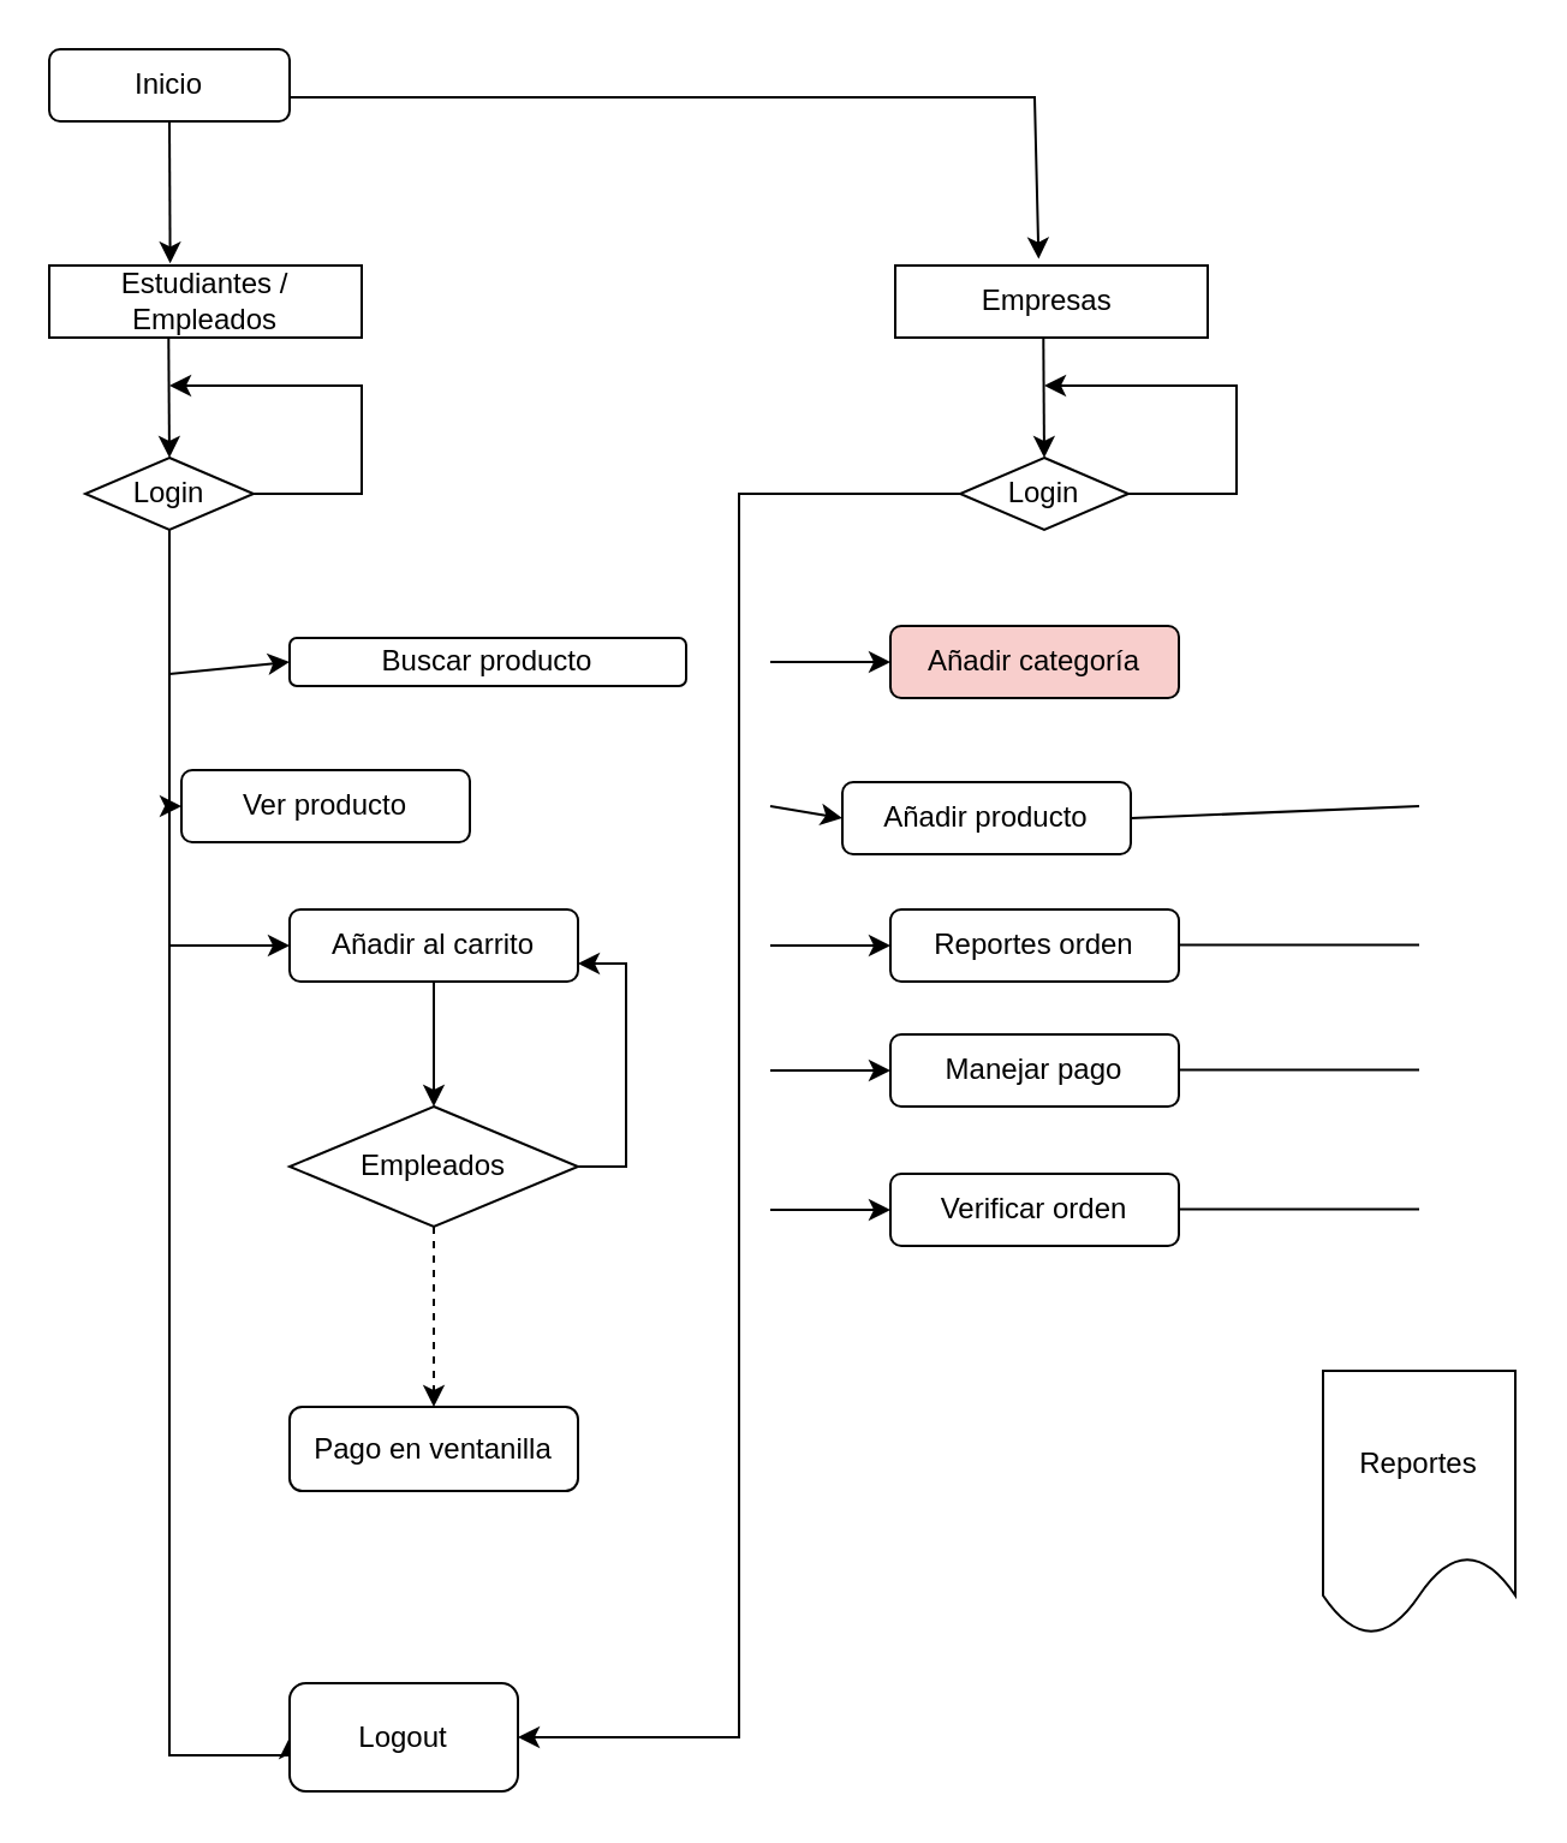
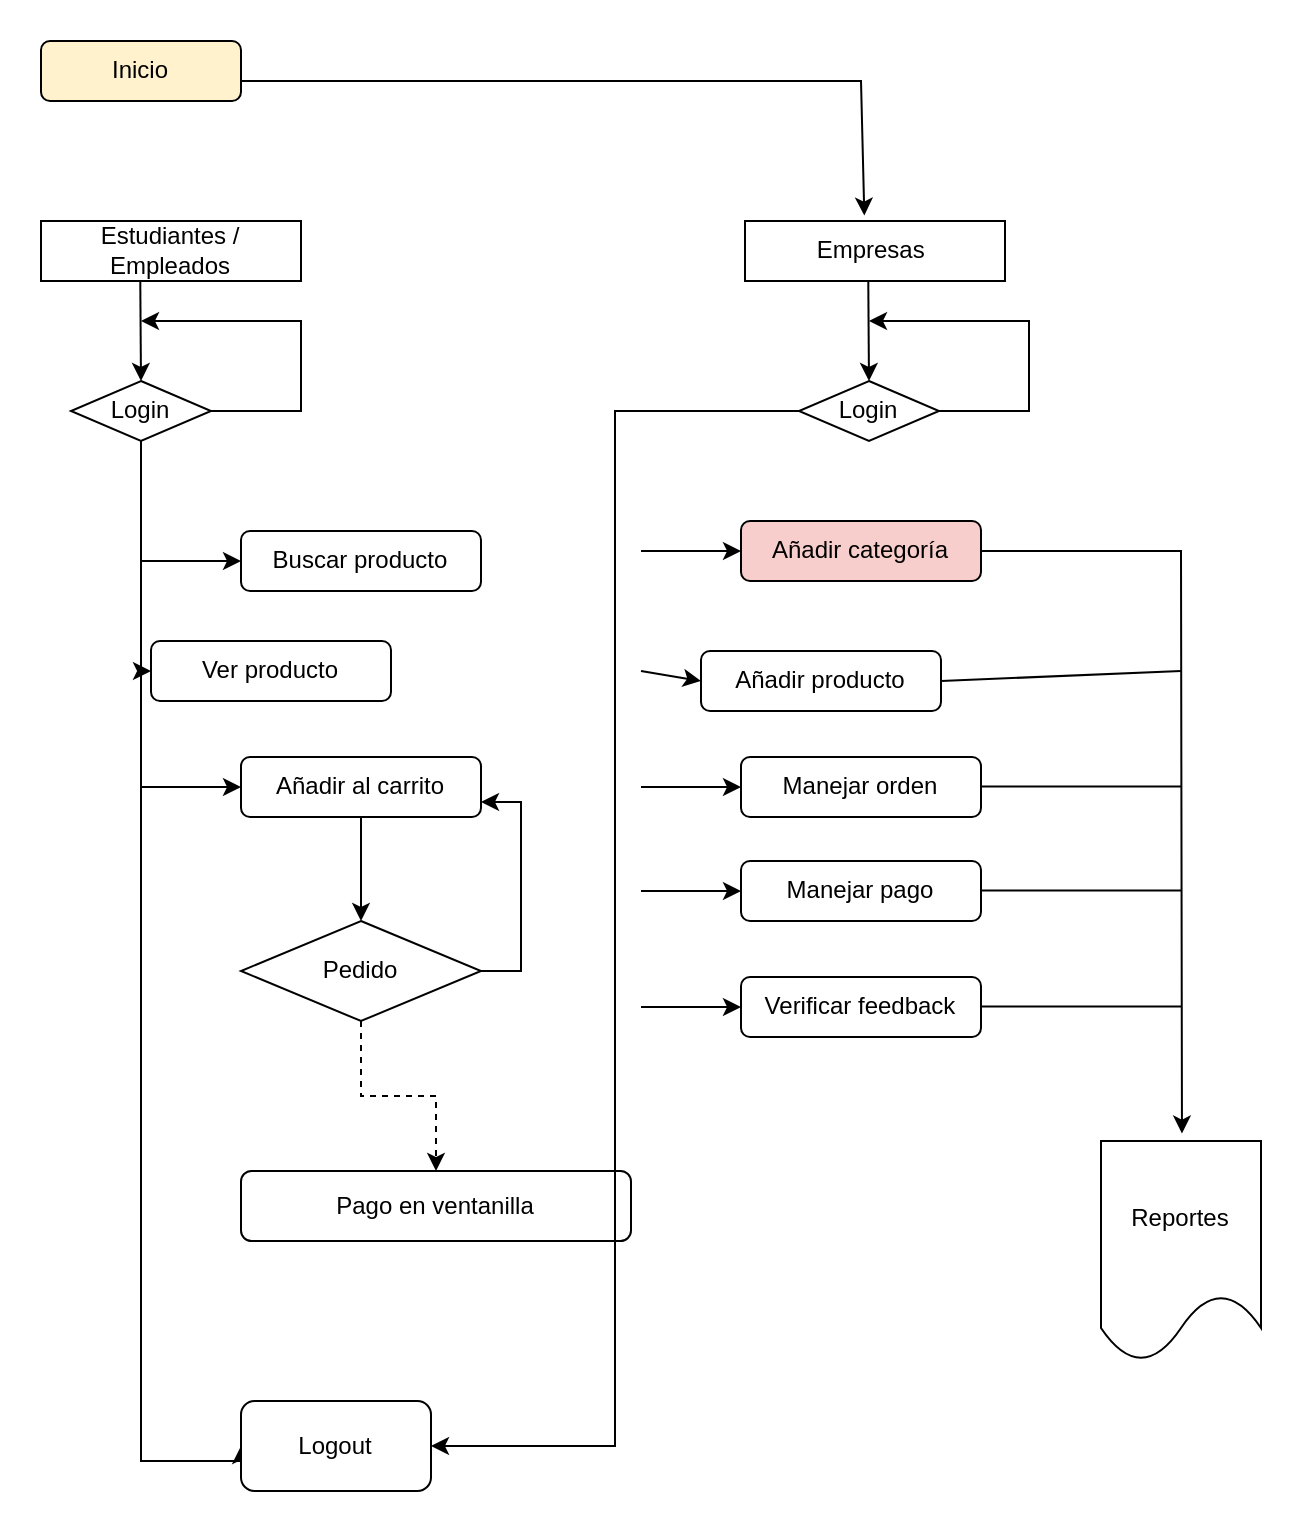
- <mxCell id="2" value="Inicio" style="rounded=1;whiteSpace=wrap;html=1;" vertex="1" parent="1"><mxGeometry x="20" y="20" width="100" height="30" as="geometry" /></mxCell>
+ <mxCell id="2" value="Inicio" style="rounded=1;whiteSpace=wrap;html=1;fillColor=#fff2cc;" vertex="1" parent="1"><mxGeometry x="20" y="20" width="100" height="30" as="geometry" /></mxCell>
- <mxCell id="5" value="" style="endArrow=classic;html=1;rounded=0;exitX=0.5;exitY=1;exitDx=0;exitDy=0;entryX=0.387;entryY=-0.029;entryDx=0;entryDy=0;entryPerimeter=0;" edge="1" parent="1" source="2" target="3"><mxGeometry width="50" height="50" relative="1" as="geometry"><mxPoint x="45" y="100" as="sourcePoint" /><mxPoint x="95" y="50" as="targetPoint" /><Array as="points" /></mxGeometry></mxCell>
- <mxCell id="11" value="Buscar producto" style="rounded=1;whiteSpace=wrap;html=1;" vertex="1" parent="1"><mxGeometry x="120" y="265" width="165" height="20" as="geometry" /></mxCell>
+ <mxCell id="11" value="Buscar producto" style="rounded=1;whiteSpace=wrap;html=1;" vertex="1" parent="1"><mxGeometry x="120" y="265" width="120" height="30" as="geometry" /></mxCell>
+ <mxCell id="38" value="" style="endArrow=classic;html=1;rounded=0;entryX=0.506;entryY=-0.034;entryDx=0;entryDy=0;entryPerimeter=0;exitX=1;exitY=0.5;exitDx=0;exitDy=0;" edge="1" parent="1" source="27" target="37"><mxGeometry width="50" height="50" relative="1" as="geometry"><mxPoint x="590" y="280" as="sourcePoint" /><mxPoint x="590" y="560" as="targetPoint" /><Array as="points"><mxPoint x="590" y="275" /></Array></mxGeometry></mxCell>
- <mxCell id="31" value="Reportes orden" style="rounded=1;whiteSpace=wrap;html=1;" vertex="1" parent="1"><mxGeometry x="370" y="378" width="120" height="30" as="geometry" /></mxCell>
+ <mxCell id="31" value="Manejar orden" style="rounded=1;whiteSpace=wrap;html=1;" vertex="1" parent="1"><mxGeometry x="370" y="378" width="120" height="30" as="geometry" /></mxCell>
- <mxCell id="21" value="Empleados" style="rhombus;whiteSpace=wrap;html=1;" vertex="1" parent="1"><mxGeometry x="120" y="460" width="120" height="50" as="geometry" /></mxCell>
+ <mxCell id="21" value="Pedido" style="rhombus;whiteSpace=wrap;html=1;" vertex="1" parent="1"><mxGeometry x="120" y="460" width="120" height="50" as="geometry" /></mxCell>
- <mxCell id="35" value="Verificar orden" style="rounded=1;whiteSpace=wrap;html=1;" vertex="1" parent="1"><mxGeometry x="370" y="488" width="120" height="30" as="geometry" /></mxCell>
+ <mxCell id="35" value="Verificar feedback" style="rounded=1;whiteSpace=wrap;html=1;" vertex="1" parent="1"><mxGeometry x="370" y="488" width="120" height="30" as="geometry" /></mxCell>
- <mxCell id="22" value="Pago en ventanilla" style="rounded=1;whiteSpace=wrap;html=1;" vertex="1" parent="1"><mxGeometry x="120" y="585" width="120" height="35" as="geometry" /></mxCell>
+ <mxCell id="22" value="Pago en ventanilla" style="rounded=1;whiteSpace=wrap;html=1;" vertex="1" parent="1"><mxGeometry x="120" y="585" width="195" height="35" as="geometry" /></mxCell>
